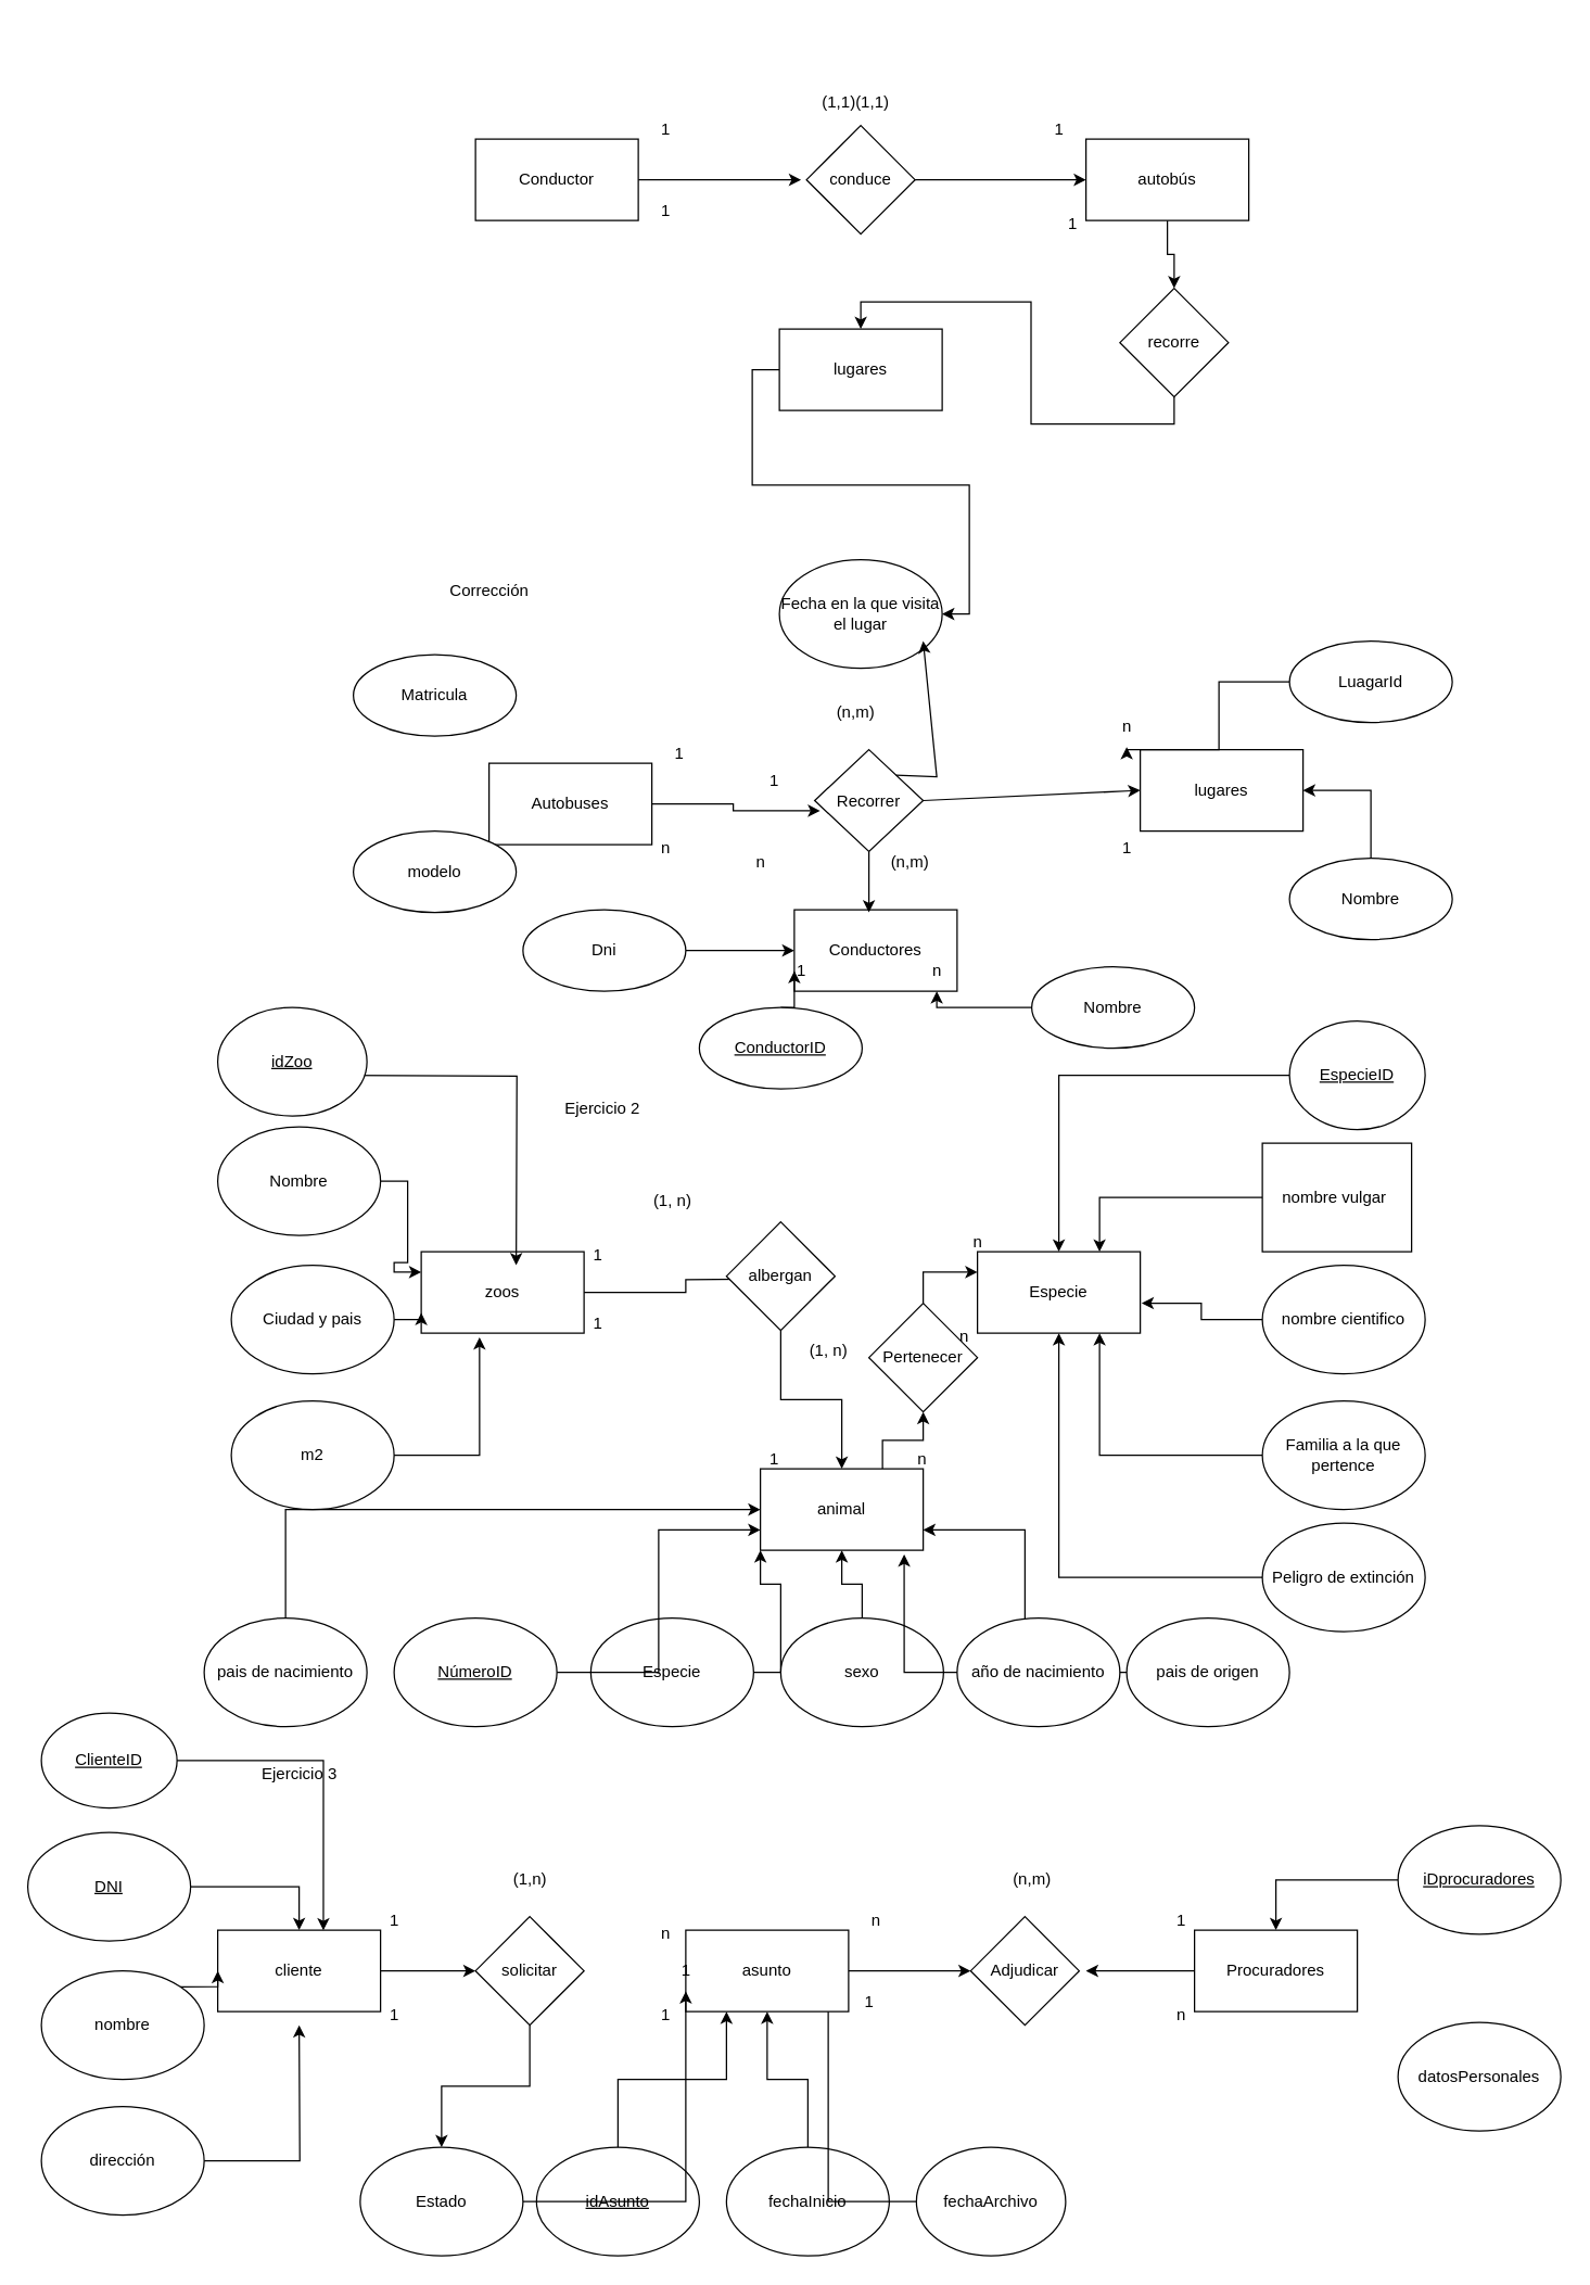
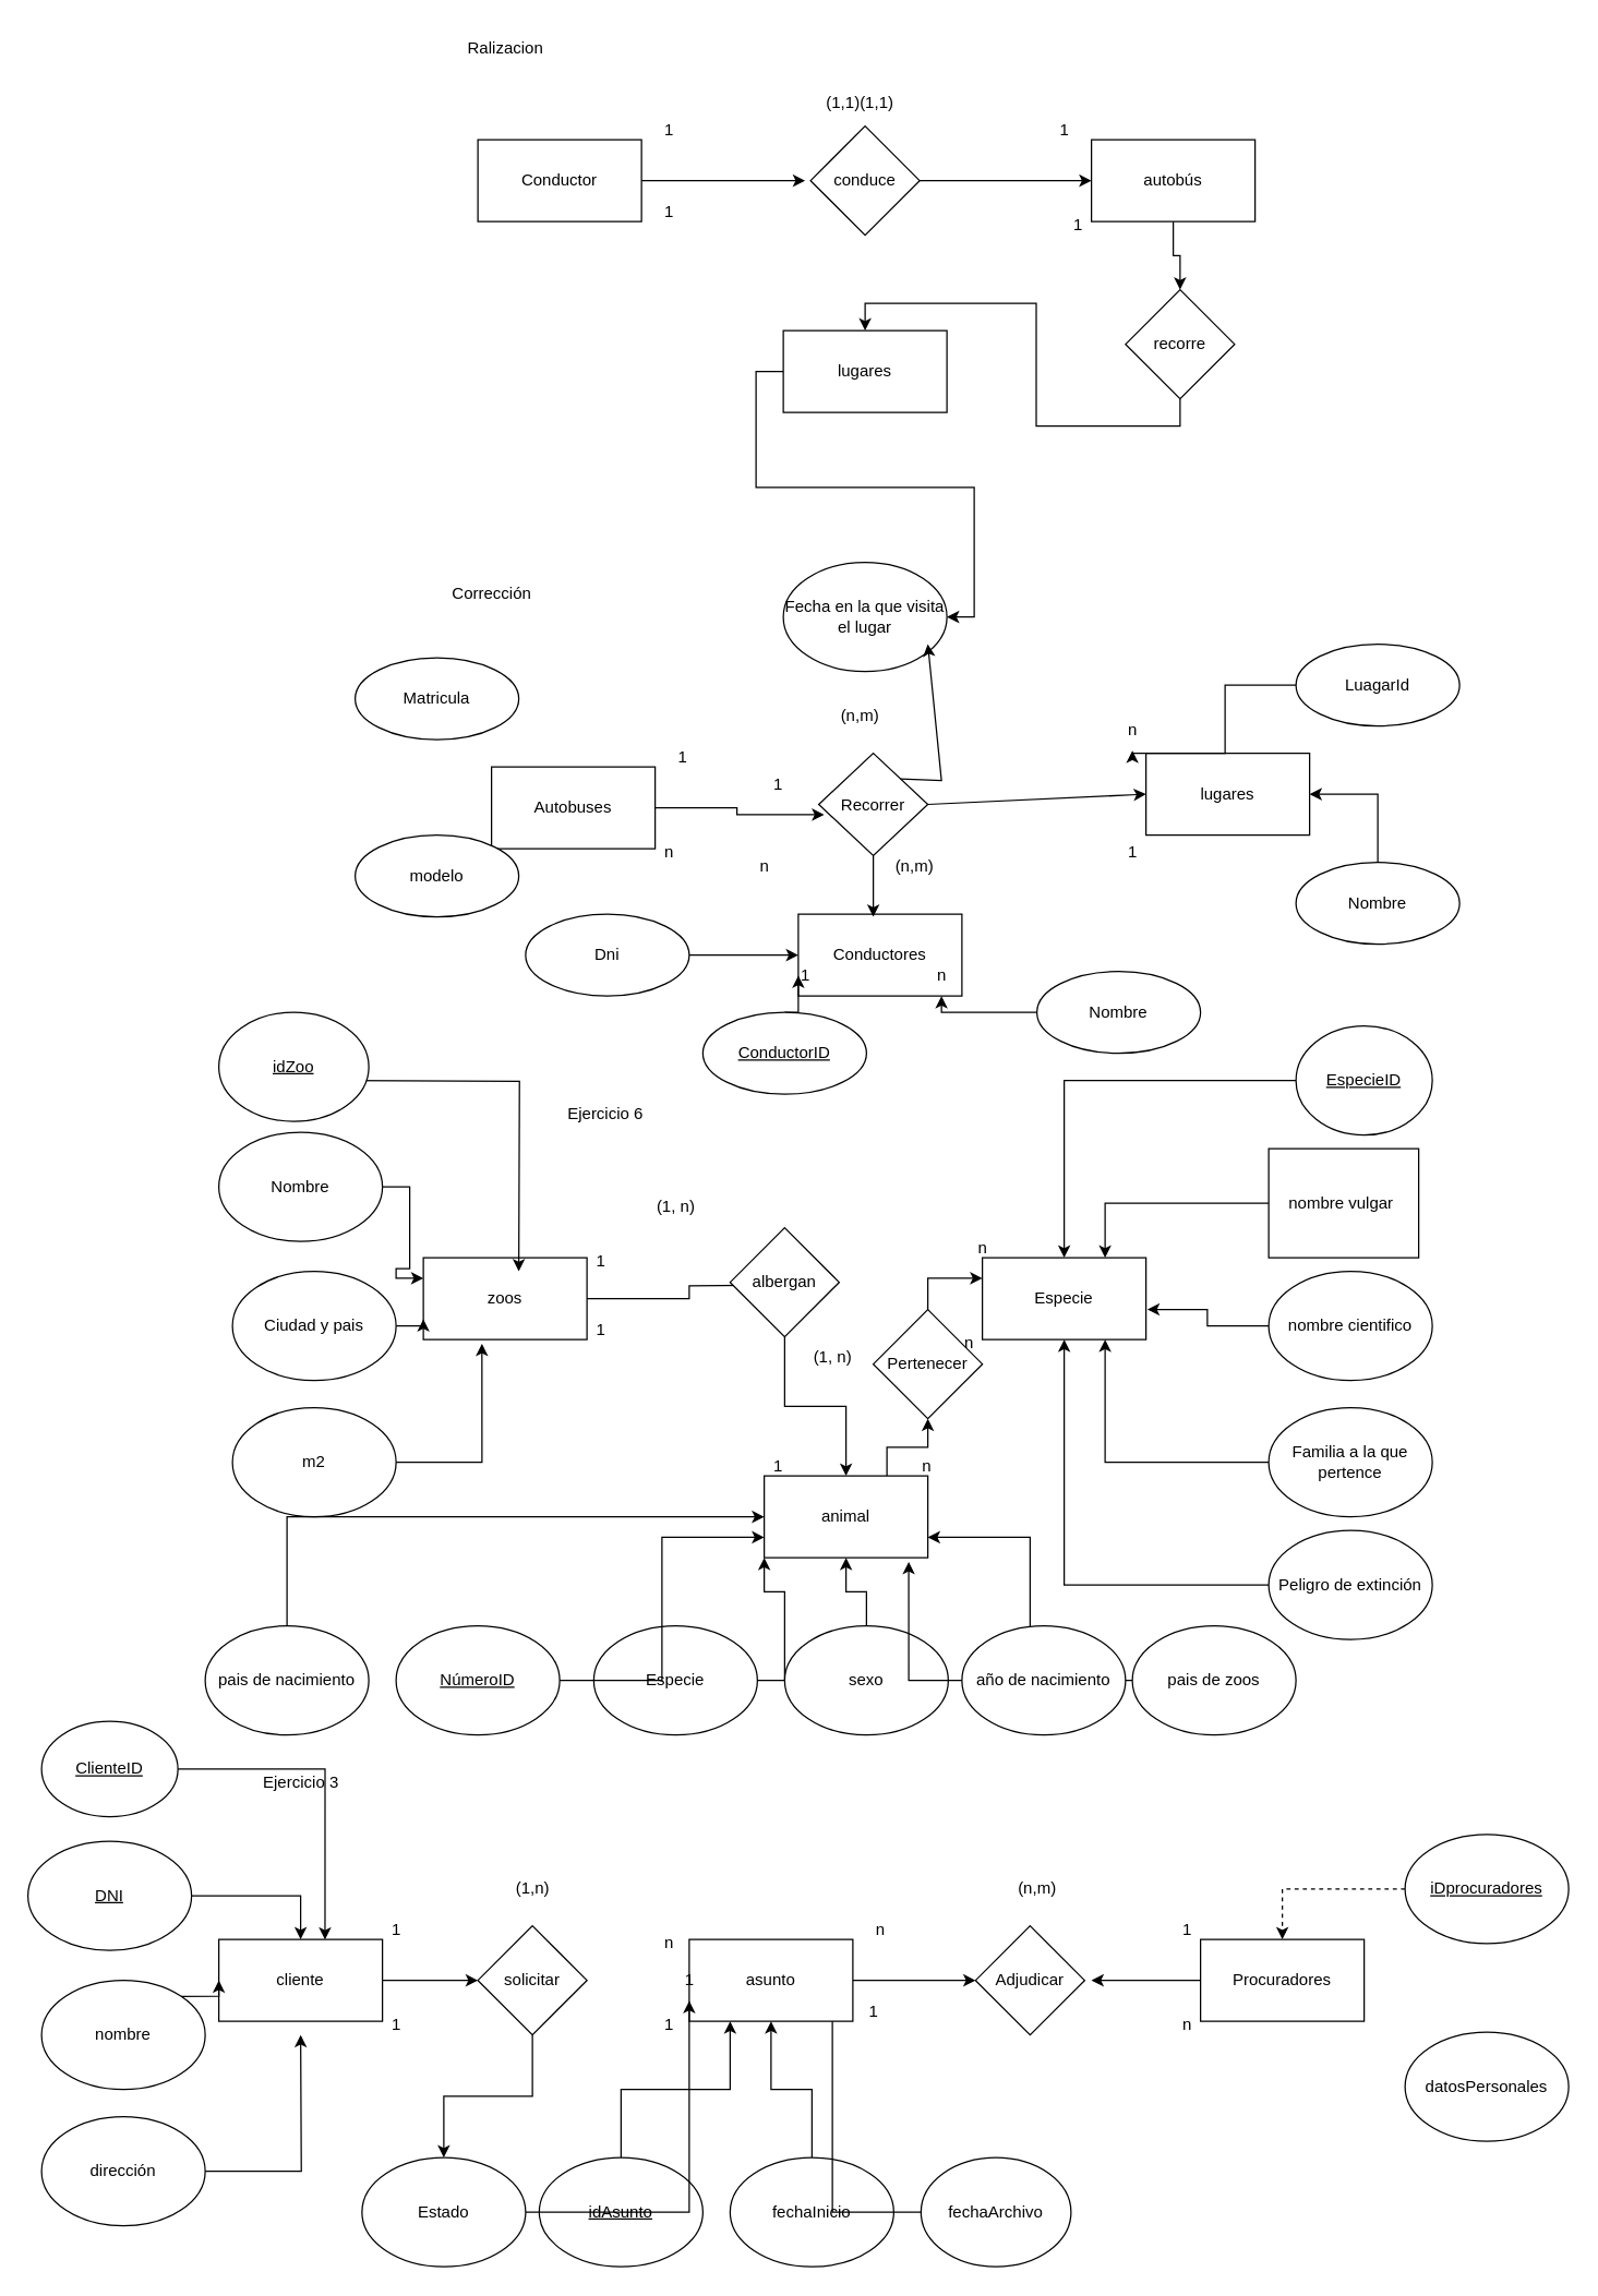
+ <mxCell id="49" value="Ralizacion" style="text;html=1;align=center;verticalAlign=middle;resizable=0;points=[];autosize=1;strokeColor=none;fillColor=none;" vertex="1" parent="1"><mxGeometry x="330" y="20" width="80" height="30" as="geometry" /></mxCell>
- <mxCell id="50" value="Ejercicio 2&amp;nbsp;" style="text;html=1;align=center;verticalAlign=middle;resizable=0;points=[];autosize=1;strokeColor=none;fillColor=none;" vertex="1" parent="1"><mxGeometry x="405" y="802" width="80" height="30" as="geometry" /></mxCell>
+ <mxCell id="50" value="Ejercicio 6&amp;nbsp;" style="text;html=1;align=center;verticalAlign=middle;resizable=0;points=[];autosize=1;strokeColor=none;fillColor=none;" vertex="1" parent="1"><mxGeometry x="405" y="802" width="80" height="30" as="geometry" /></mxCell>
- <mxCell id="74" value="pais de origen" style="ellipse;whiteSpace=wrap;html=1;" vertex="1" parent="1"><mxGeometry x="830" y="1192" width="120" height="80" as="geometry" /></mxCell>
+ <mxCell id="74" value="pais de zoos" style="ellipse;whiteSpace=wrap;html=1;" vertex="1" parent="1"><mxGeometry x="830" y="1192" width="120" height="80" as="geometry" /></mxCell>
- <mxCell id="133" style="edgeStyle=orthogonalEdgeStyle;rounded=0;orthogonalLoop=1;jettySize=auto;html=1;entryX=0.5;entryY=0;entryDx=0;entryDy=0;" edge="1" parent="1" source="134" target="103"><mxGeometry relative="1" as="geometry" /></mxCell>
+ <mxCell id="133" style="edgeStyle=orthogonalEdgeStyle;rounded=0;orthogonalLoop=1;jettySize=auto;html=1;entryX=0.5;entryY=0;entryDx=0;entryDy=0;dashed=1;" edge="1" parent="1" source="134" target="103"><mxGeometry relative="1" as="geometry" /></mxCell>
